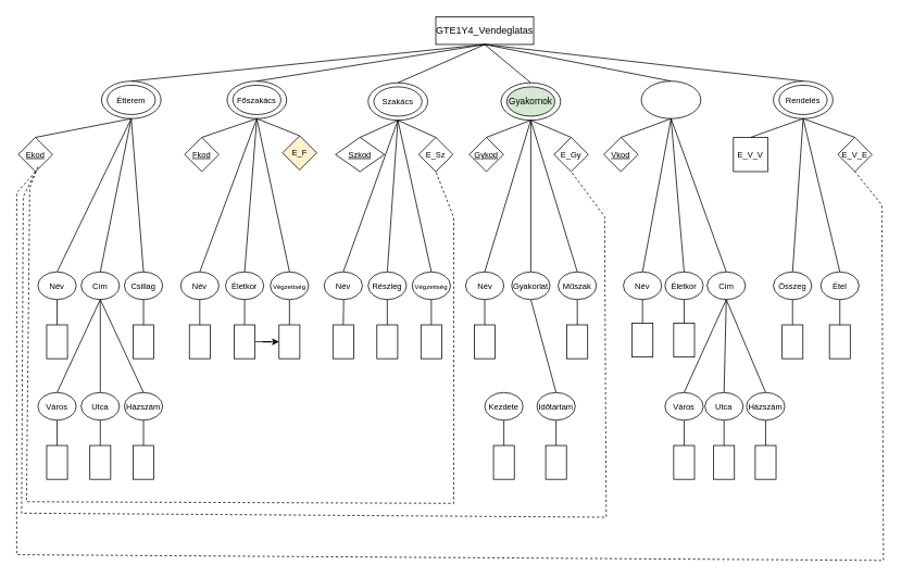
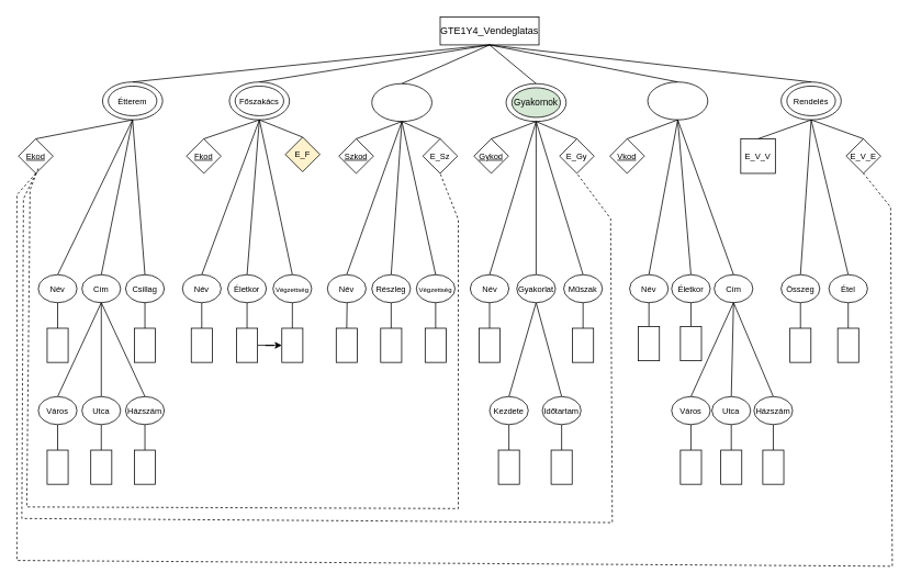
- <mxCell id="11" value="&lt;font style=&quot;color: rgb(0, 0, 0); font-size: 10px;&quot;&gt;Szakács&lt;/font&gt;" style="ellipse;whiteSpace=wrap;html=1;fillColor=#FFFFFF;strokeColor=#000000;" vertex="1" parent="9"><mxGeometry x="7" y="5" width="59" height="36" as="geometry" /></mxCell>
- <mxCell id="23" value="&lt;font style=&quot;color: rgb(0, 0, 0); font-size: 10px;&quot;&gt;&lt;u&gt;Szkod&lt;/u&gt;&lt;/font&gt;" style="rhombus;whiteSpace=wrap;html=1;fillColor=#FFFFFF;strokeColor=#000000;" vertex="1" parent="1"><mxGeometry x="411" y="168" width="60" height="42" as="geometry" /></mxCell>
+ <mxCell id="23" value="&lt;font style=&quot;color: rgb(0, 0, 0); font-size: 10px;&quot;&gt;&lt;u&gt;Szkod&lt;/u&gt;&lt;/font&gt;" style="rhombus;whiteSpace=wrap;html=1;fillColor=#FFFFFF;strokeColor=#000000;" vertex="1" parent="1"><mxGeometry x="411" y="168" width="42" height="42" as="geometry" /></mxCell>
+ <mxCell id="96" value="" style="endArrow=none;html=1;rounded=0;strokeColor=#000000;entryX=0.5;entryY=1;entryDx=0;entryDy=0;exitX=0.5;exitY=0;exitDx=0;exitDy=0;" edge="1" parent="1" source="108" target="106"><mxGeometry width="50" height="50" relative="1" as="geometry"><mxPoint x="736" y="456" as="sourcePoint" /><mxPoint x="786" y="406" as="targetPoint" /></mxGeometry></mxCell>
